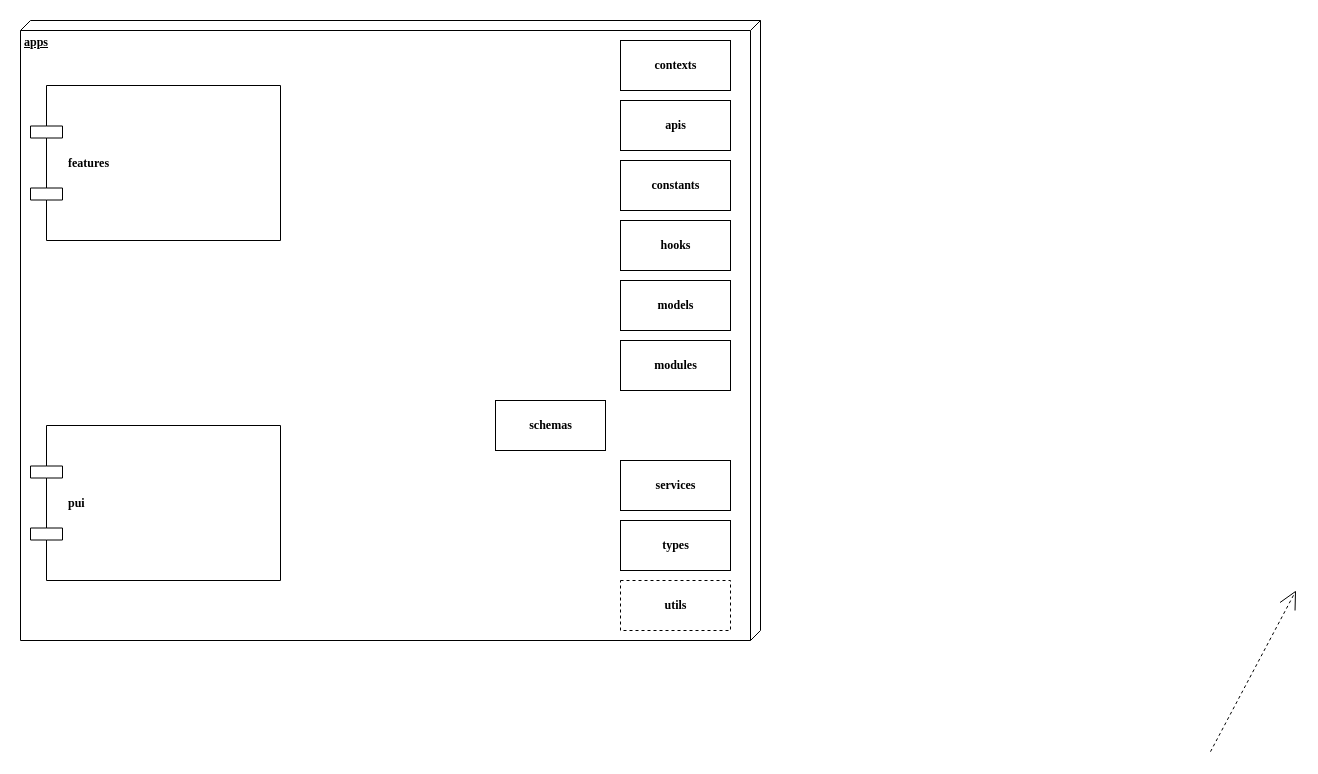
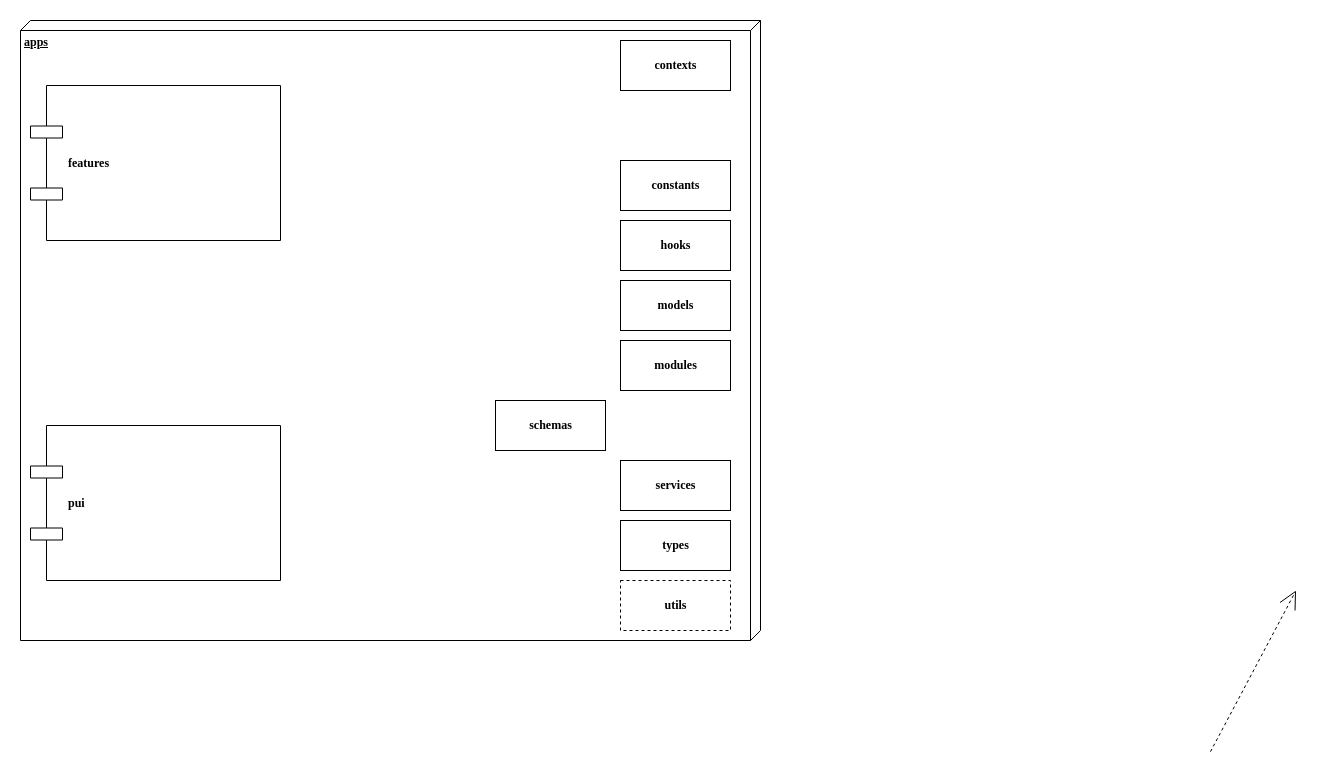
- <mxCell id="7" value="apis" style="html=1;rounded=0;shadow=0;comic=0;labelBackgroundColor=none;strokeWidth=1;fontFamily=Verdana;fontSize=12;align=center;fontStyle=1" vertex="1" parent="1"><mxGeometry x="620" y="100" width="110" height="50" as="geometry" /></mxCell>
